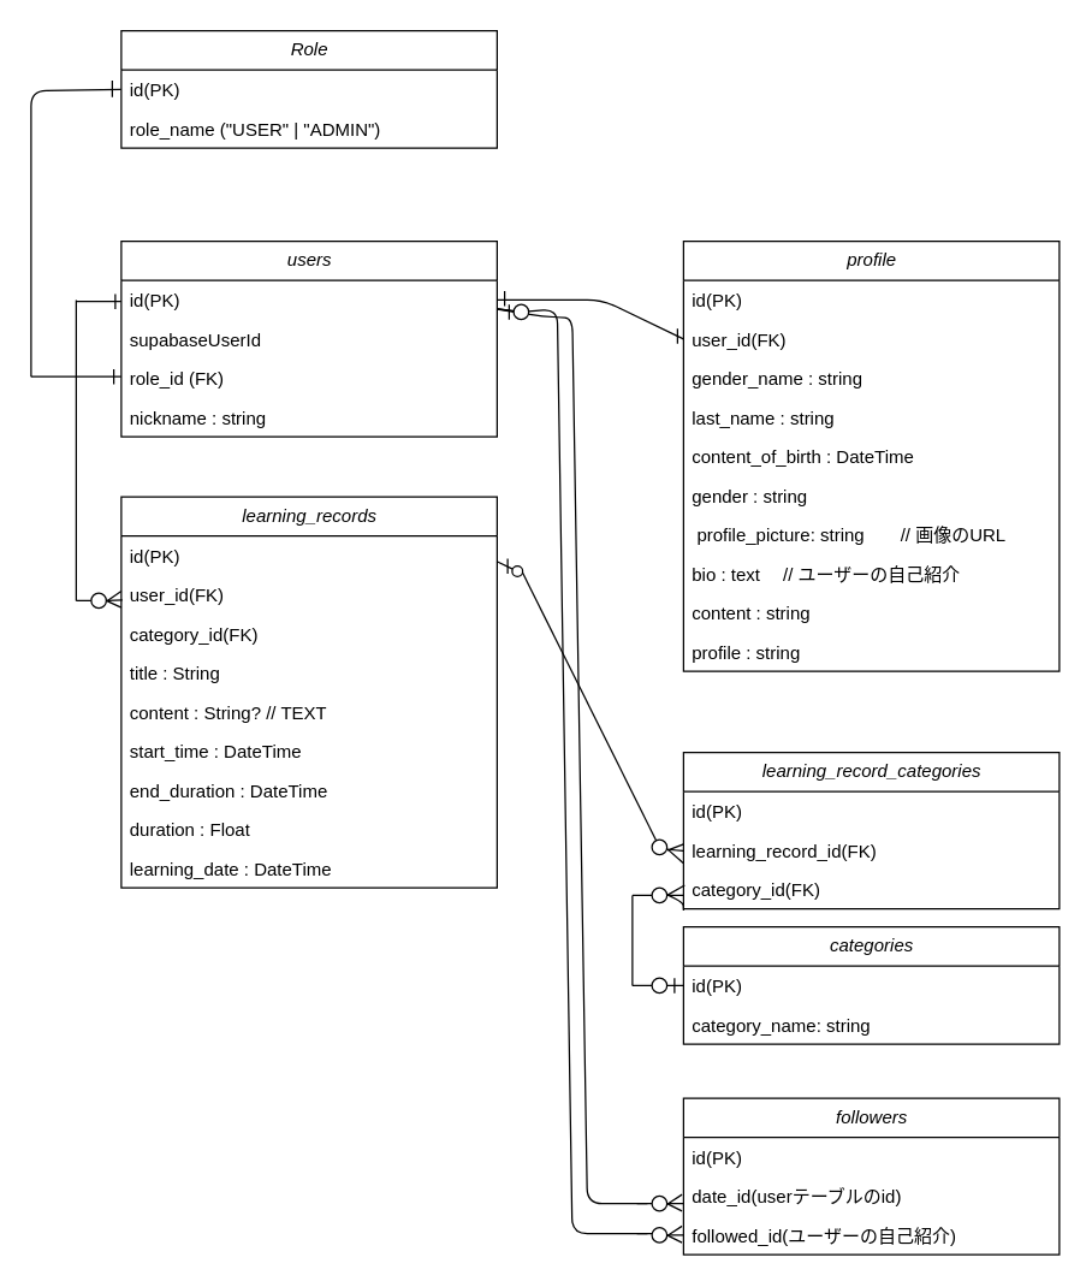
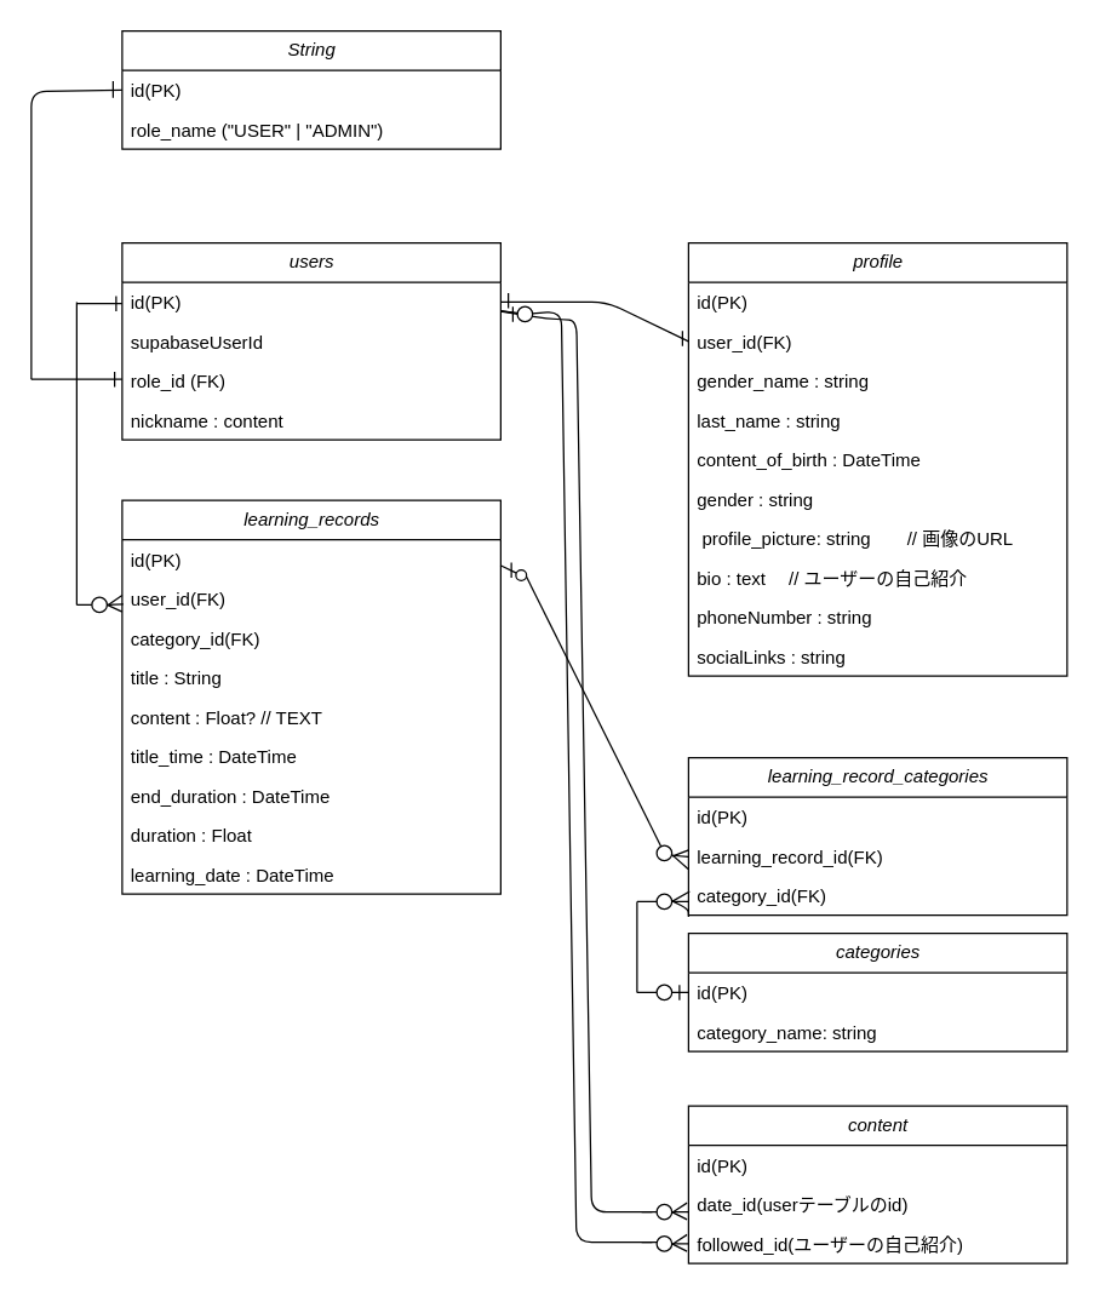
- <mxCell id="86" value="Role" style="swimlane;fontStyle=2;childLayout=stackLayout;horizontal=1;startSize=26;fillColor=none;horizontalStack=0;resizeParent=1;resizeParentMax=0;resizeLast=0;collapsible=1;marginBottom=0;html=1;" vertex="1" parent="1"><mxGeometry x="80" y="20" width="250" height="78" as="geometry"><mxRectangle x="150" y="150" width="70" height="30" as="alternateBounds" /></mxGeometry></mxCell>
+ <mxCell id="86" value="String" style="swimlane;fontStyle=2;childLayout=stackLayout;horizontal=1;startSize=26;fillColor=none;horizontalStack=0;resizeParent=1;resizeParentMax=0;resizeLast=0;collapsible=1;marginBottom=0;html=1;" vertex="1" parent="1"><mxGeometry x="80" y="20" width="250" height="78" as="geometry"><mxRectangle x="150" y="150" width="70" height="30" as="alternateBounds" /></mxGeometry></mxCell>
- <mxCell id="6" value="nickname : string" style="text;strokeColor=none;fillColor=none;align=left;verticalAlign=top;spacingLeft=4;spacingRight=4;overflow=hidden;rotatable=0;points=[[0,0.5],[1,0.5]];portConstraint=eastwest;whiteSpace=wrap;html=1;" parent="2" vertex="1"><mxGeometry y="104" width="250" height="26" as="geometry" /></mxCell>
+ <mxCell id="6" value="nickname : content" style="text;strokeColor=none;fillColor=none;align=left;verticalAlign=top;spacingLeft=4;spacingRight=4;overflow=hidden;rotatable=0;points=[[0,0.5],[1,0.5]];portConstraint=eastwest;whiteSpace=wrap;html=1;" parent="2" vertex="1"><mxGeometry y="104" width="250" height="26" as="geometry" /></mxCell>
- <mxCell id="16" value="content&amp;nbsp;: string" style="text;strokeColor=none;fillColor=none;align=left;verticalAlign=top;spacingLeft=4;spacingRight=4;overflow=hidden;rotatable=0;points=[[0,0.5],[1,0.5]];portConstraint=eastwest;whiteSpace=wrap;html=1;" parent="7" vertex="1"><mxGeometry y="234" width="250" height="26" as="geometry" /></mxCell>
+ <mxCell id="16" value="phoneNumber&amp;nbsp;: string" style="text;strokeColor=none;fillColor=none;align=left;verticalAlign=top;spacingLeft=4;spacingRight=4;overflow=hidden;rotatable=0;points=[[0,0.5],[1,0.5]];portConstraint=eastwest;whiteSpace=wrap;html=1;" parent="7" vertex="1"><mxGeometry y="234" width="250" height="26" as="geometry" /></mxCell>
- <mxCell id="17" value="profile&amp;nbsp;: string" style="text;strokeColor=none;fillColor=none;align=left;verticalAlign=top;spacingLeft=4;spacingRight=4;overflow=hidden;rotatable=0;points=[[0,0.5],[1,0.5]];portConstraint=eastwest;whiteSpace=wrap;html=1;" parent="7" vertex="1"><mxGeometry y="260" width="250" height="26" as="geometry" /></mxCell>
+ <mxCell id="17" value="socialLinks&amp;nbsp;: string" style="text;strokeColor=none;fillColor=none;align=left;verticalAlign=top;spacingLeft=4;spacingRight=4;overflow=hidden;rotatable=0;points=[[0,0.5],[1,0.5]];portConstraint=eastwest;whiteSpace=wrap;html=1;" parent="7" vertex="1"><mxGeometry y="260" width="250" height="26" as="geometry" /></mxCell>
- <mxCell id="23" value="&lt;span style=&quot;color: rgb(0, 0, 0);&quot;&gt;content : String? // TEXT&lt;/span&gt;" style="text;strokeColor=none;fillColor=none;align=left;verticalAlign=top;spacingLeft=4;spacingRight=4;overflow=hidden;rotatable=0;points=[[0,0.5],[1,0.5]];portConstraint=eastwest;whiteSpace=wrap;html=1;" parent="18" vertex="1"><mxGeometry y="130" width="250" height="26" as="geometry" /></mxCell>
+ <mxCell id="23" value="&lt;span style=&quot;color: rgb(0, 0, 0);&quot;&gt;content : Float? // TEXT&lt;/span&gt;" style="text;strokeColor=none;fillColor=none;align=left;verticalAlign=top;spacingLeft=4;spacingRight=4;overflow=hidden;rotatable=0;points=[[0,0.5],[1,0.5]];portConstraint=eastwest;whiteSpace=wrap;html=1;" parent="18" vertex="1"><mxGeometry y="130" width="250" height="26" as="geometry" /></mxCell>
- <mxCell id="24" value="&lt;span style=&quot;color: rgb(0, 0, 0);&quot;&gt;start_time :&amp;nbsp;&lt;/span&gt;DateTime" style="text;strokeColor=none;fillColor=none;align=left;verticalAlign=top;spacingLeft=4;spacingRight=4;overflow=hidden;rotatable=0;points=[[0,0.5],[1,0.5]];portConstraint=eastwest;whiteSpace=wrap;html=1;" parent="18" vertex="1"><mxGeometry y="156" width="250" height="26" as="geometry" /></mxCell>
+ <mxCell id="24" value="&lt;span style=&quot;color: rgb(0, 0, 0);&quot;&gt;title_time :&amp;nbsp;&lt;/span&gt;DateTime" style="text;strokeColor=none;fillColor=none;align=left;verticalAlign=top;spacingLeft=4;spacingRight=4;overflow=hidden;rotatable=0;points=[[0,0.5],[1,0.5]];portConstraint=eastwest;whiteSpace=wrap;html=1;" parent="18" vertex="1"><mxGeometry y="156" width="250" height="26" as="geometry" /></mxCell>
- <mxCell id="49" value="followers" style="swimlane;fontStyle=2;childLayout=stackLayout;horizontal=1;startSize=26;fillColor=none;horizontalStack=0;resizeParent=1;resizeParentMax=0;resizeLast=0;collapsible=1;marginBottom=0;html=1;" parent="1" vertex="1"><mxGeometry x="454" y="730" width="250" height="104" as="geometry"><mxRectangle x="150" y="150" width="70" height="30" as="alternateBounds" /></mxGeometry></mxCell>
+ <mxCell id="49" value="content" style="swimlane;fontStyle=2;childLayout=stackLayout;horizontal=1;startSize=26;fillColor=none;horizontalStack=0;resizeParent=1;resizeParentMax=0;resizeLast=0;collapsible=1;marginBottom=0;html=1;" parent="1" vertex="1"><mxGeometry x="454" y="730" width="250" height="104" as="geometry"><mxRectangle x="150" y="150" width="70" height="30" as="alternateBounds" /></mxGeometry></mxCell>
